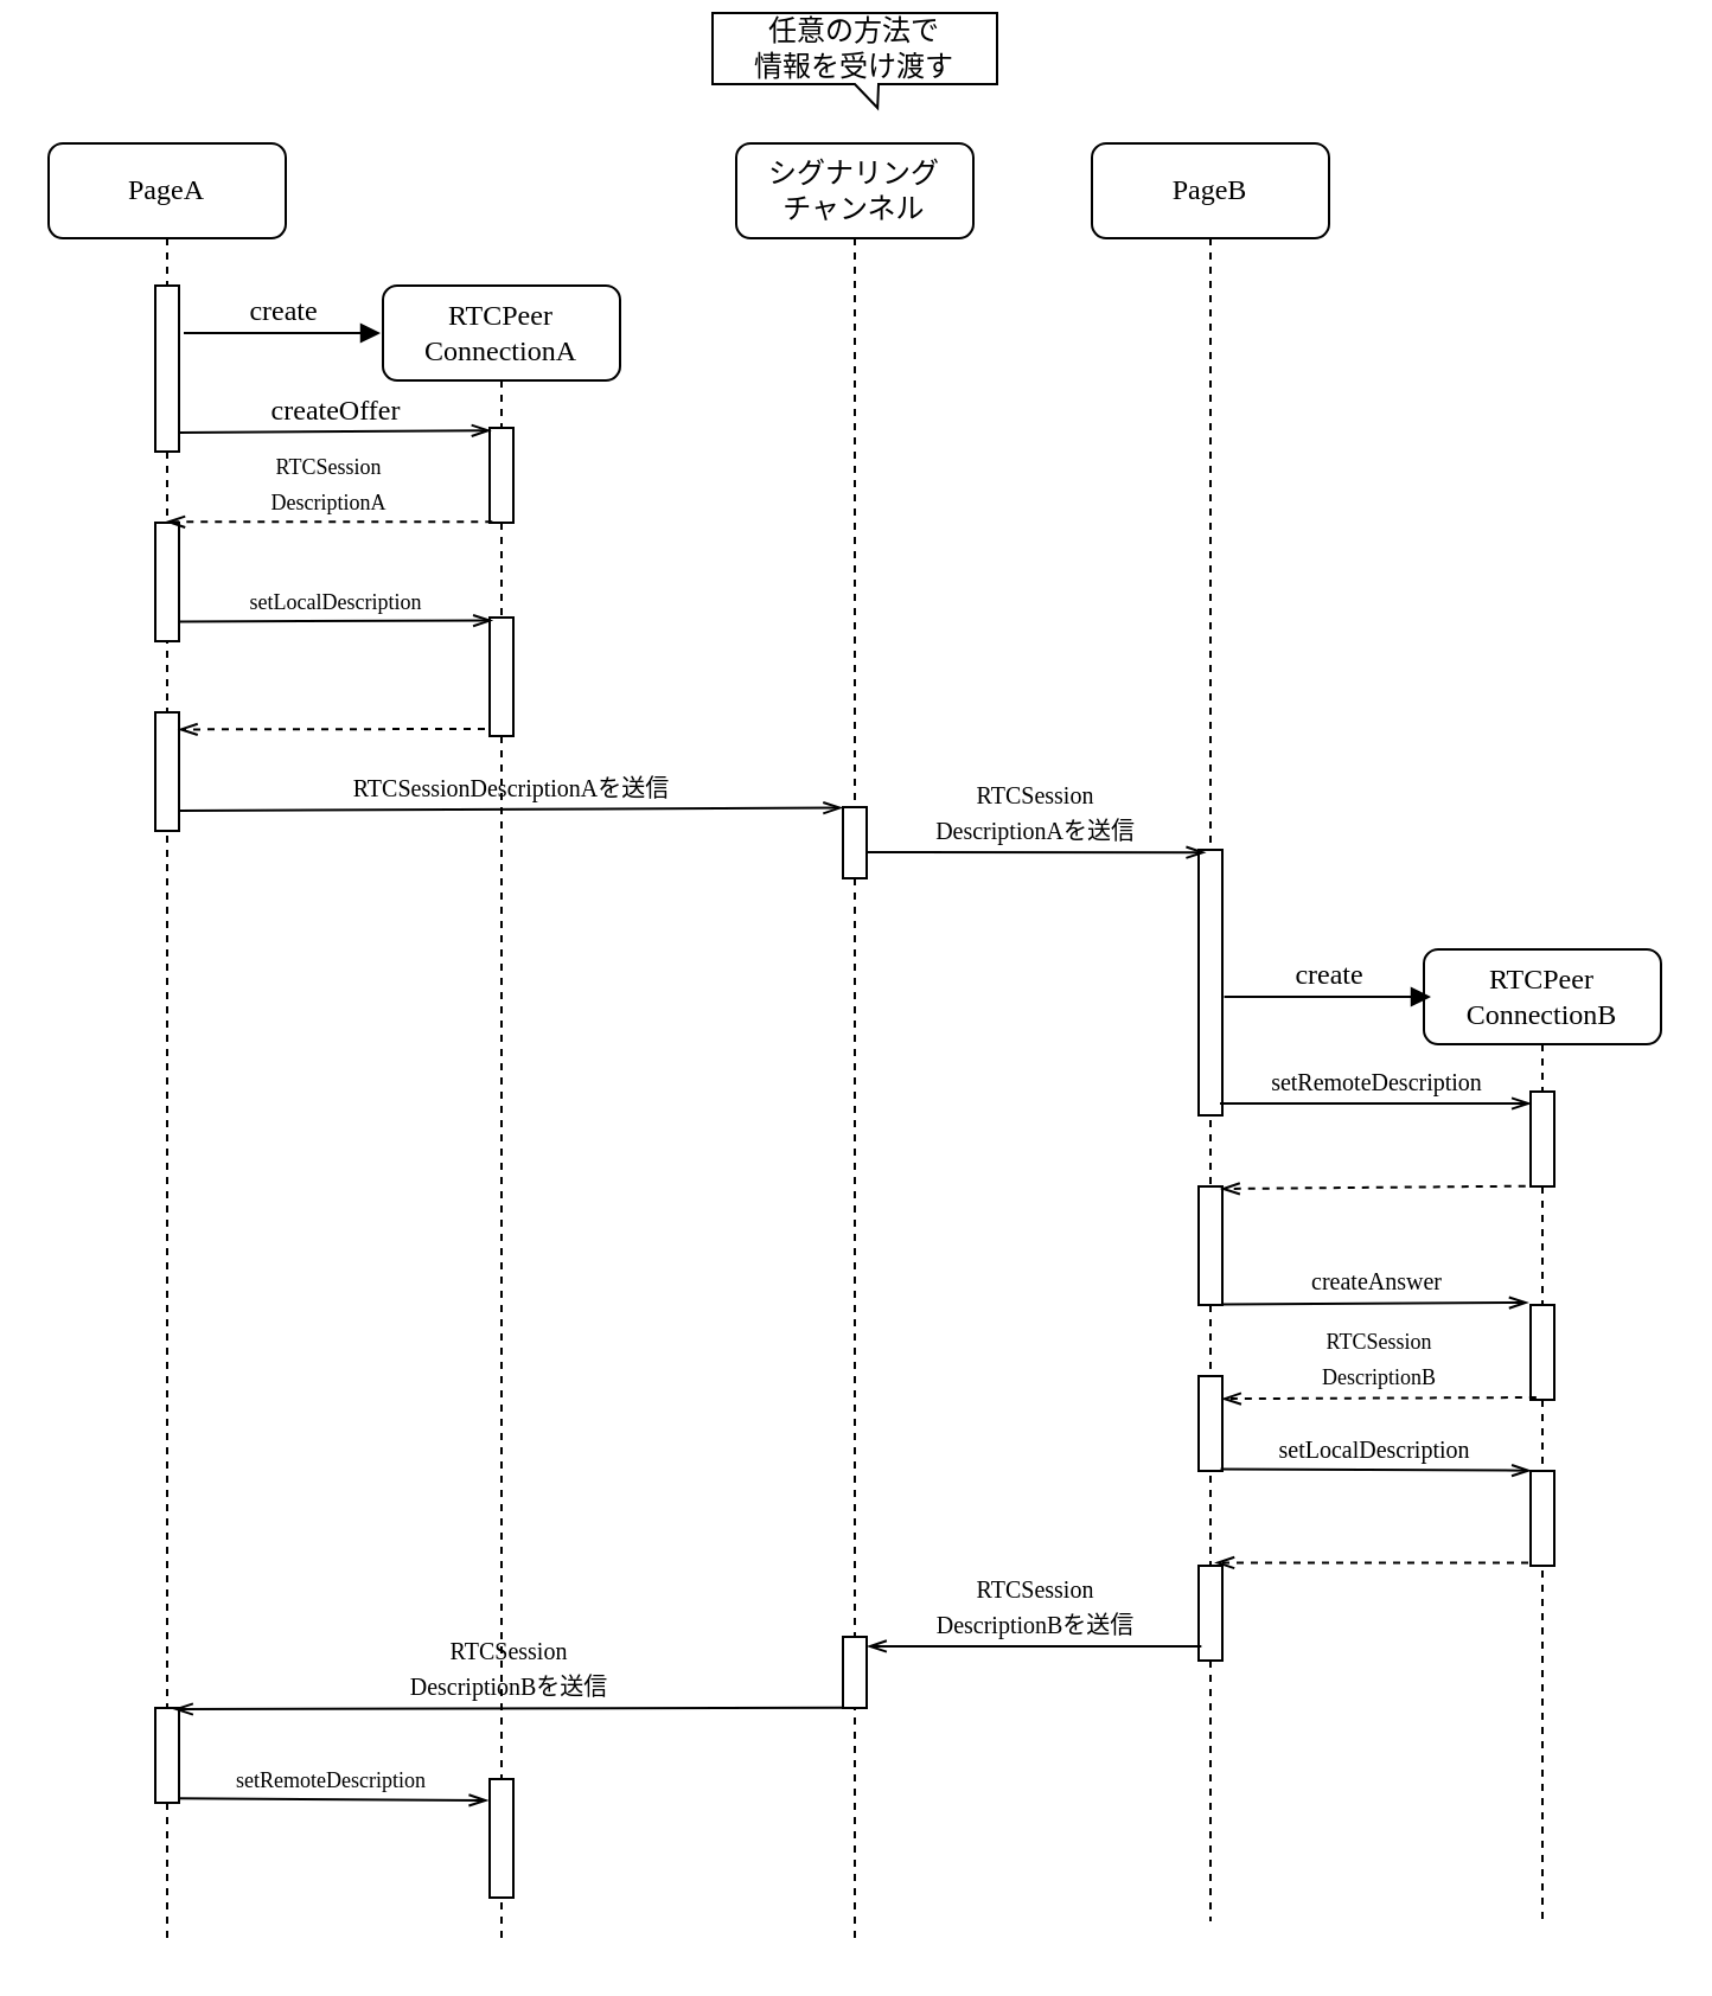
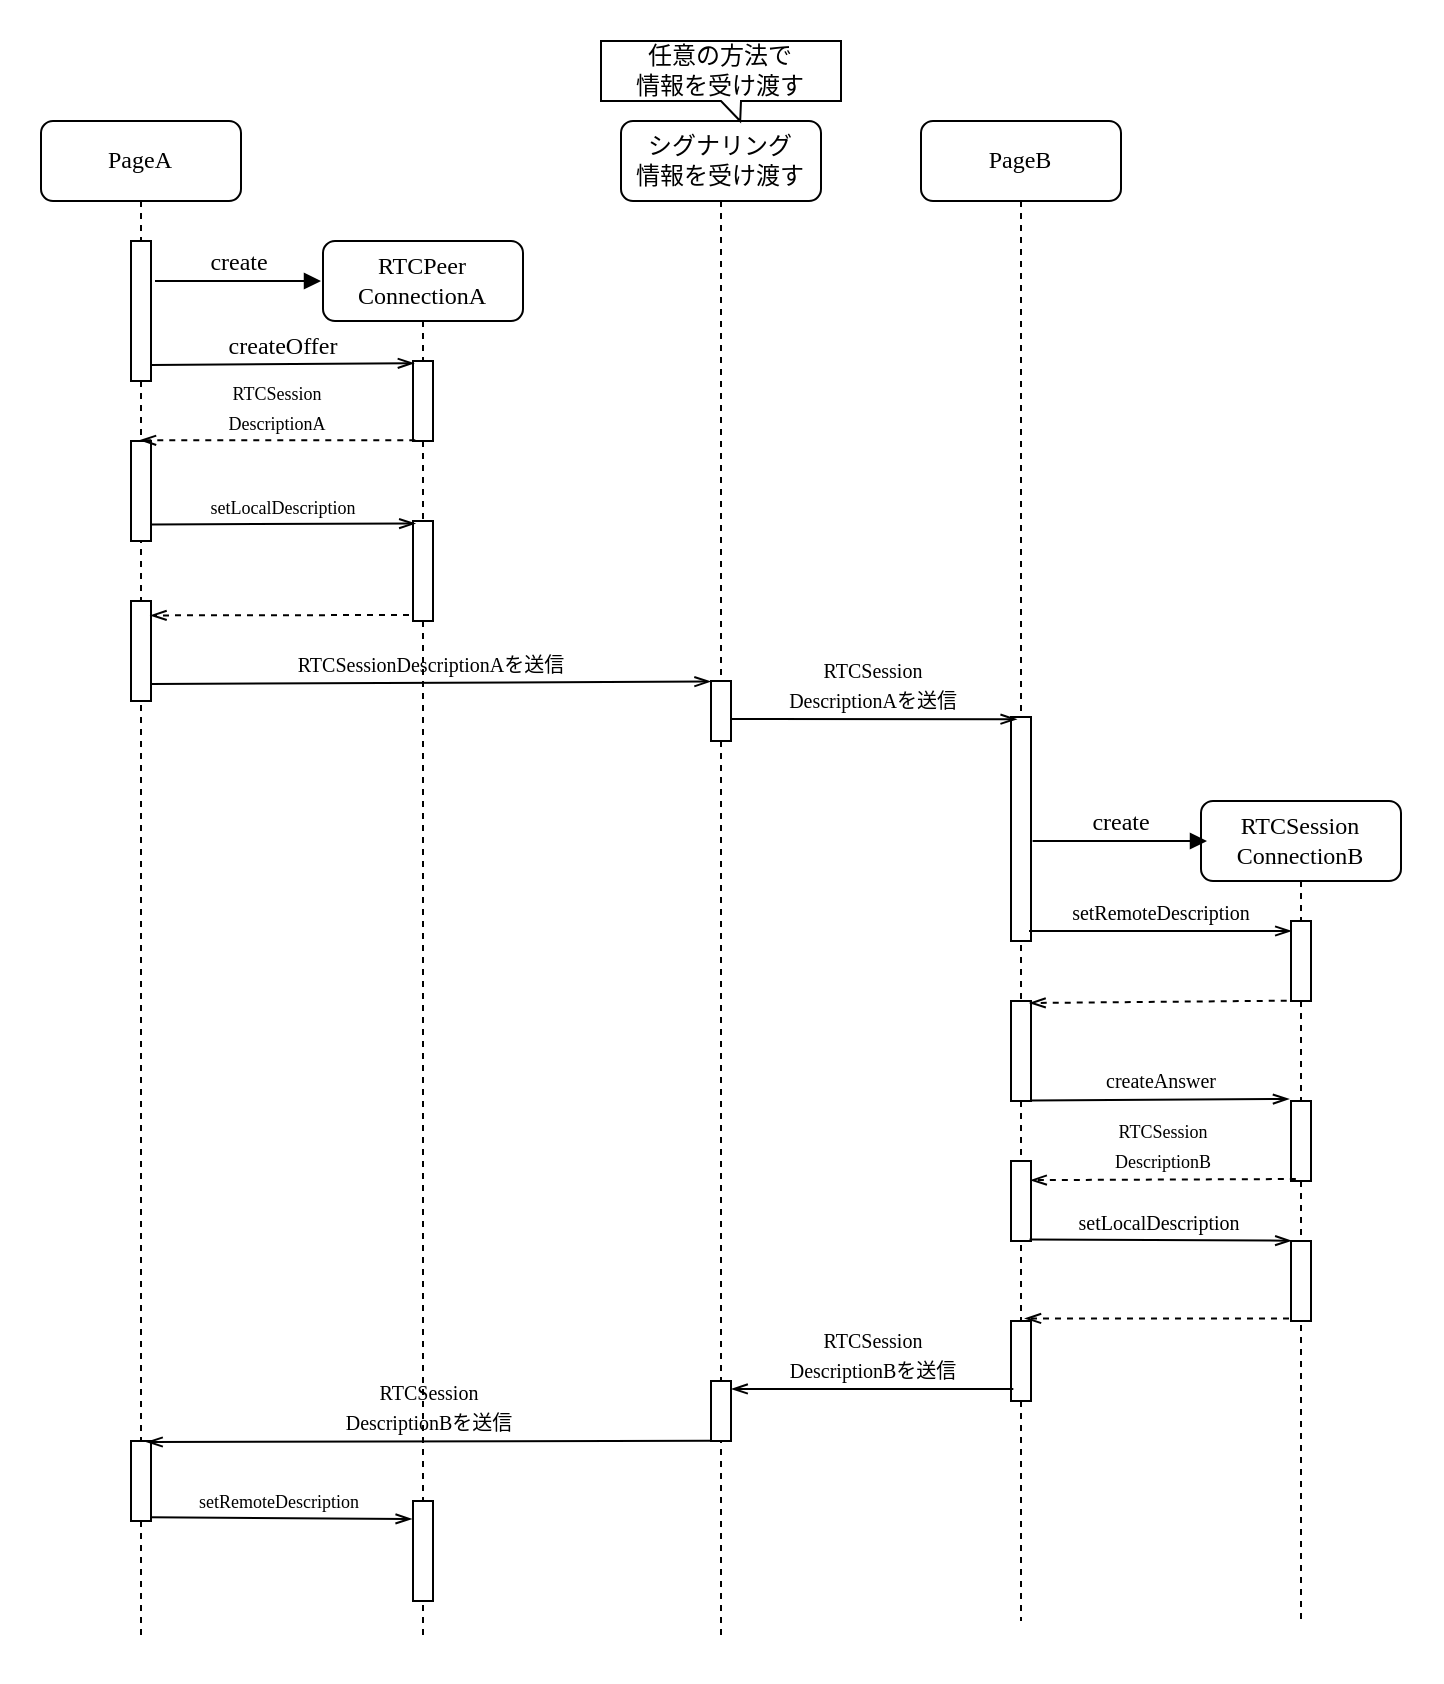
- <mxCell id="40" value="任意の方法で&lt;br&gt;情報を受け渡す" style="shape=callout;whiteSpace=wrap;html=1;perimeter=calloutPerimeter;position2=0.58;size=10;position=0.5;base=10;" vertex="1" parent="1"><mxGeometry x="300" y="5" width="120" height="40" as="geometry" /></mxCell>
+ <mxCell id="40" value="任意の方法で&lt;br&gt;情報を受け渡す" style="shape=callout;whiteSpace=wrap;html=1;perimeter=calloutPerimeter;position2=0.58;size=10;position=0.5;base=10;" vertex="1" parent="1"><mxGeometry x="300" width="120" height="40" as="geometry" y="20" /></mxCell>
- <mxCell id="14" value="シグナリング&lt;br&gt;チャンネル" style="shape=umlLifeline;perimeter=lifelinePerimeter;whiteSpace=wrap;html=1;container=1;collapsible=0;recursiveResize=0;outlineConnect=0;rounded=1;shadow=0;comic=0;labelBackgroundColor=none;strokeWidth=1;fontFamily=Verdana;fontSize=12;align=center;" vertex="1" parent="1"><mxGeometry x="310" y="60" width="100" height="760" as="geometry" /></mxCell>
+ <mxCell id="14" value="シグナリング&lt;br&gt;情報を受け渡す" style="shape=umlLifeline;perimeter=lifelinePerimeter;whiteSpace=wrap;html=1;container=1;collapsible=0;recursiveResize=0;outlineConnect=0;rounded=1;shadow=0;comic=0;labelBackgroundColor=none;strokeWidth=1;fontFamily=Verdana;fontSize=12;align=center;" vertex="1" parent="1"><mxGeometry x="310" y="60" width="100" height="760" as="geometry" /></mxCell>
- <mxCell id="24" value="RTCPeer&lt;br&gt;ConnectionB" style="shape=umlLifeline;perimeter=lifelinePerimeter;whiteSpace=wrap;html=1;container=1;collapsible=0;recursiveResize=0;outlineConnect=0;rounded=1;shadow=0;comic=0;labelBackgroundColor=none;strokeWidth=1;fontFamily=Verdana;fontSize=12;align=center;" vertex="1" parent="1"><mxGeometry x="600" y="400" width="100" height="410" as="geometry" /></mxCell>
+ <mxCell id="24" value="RTCSession&lt;br&gt;ConnectionB" style="shape=umlLifeline;perimeter=lifelinePerimeter;whiteSpace=wrap;html=1;container=1;collapsible=0;recursiveResize=0;outlineConnect=0;rounded=1;shadow=0;comic=0;labelBackgroundColor=none;strokeWidth=1;fontFamily=Verdana;fontSize=12;align=center;" vertex="1" parent="1"><mxGeometry x="600" y="400" width="100" height="410" as="geometry" /></mxCell>
